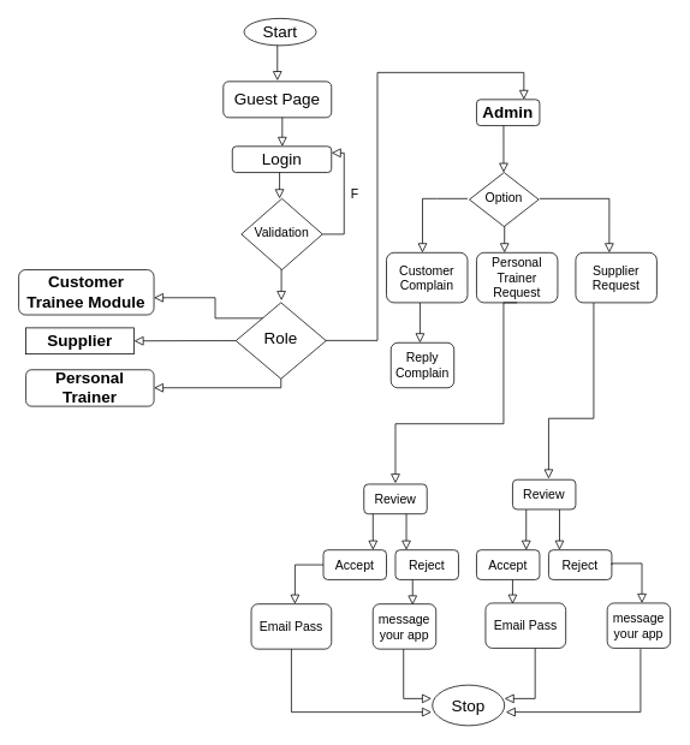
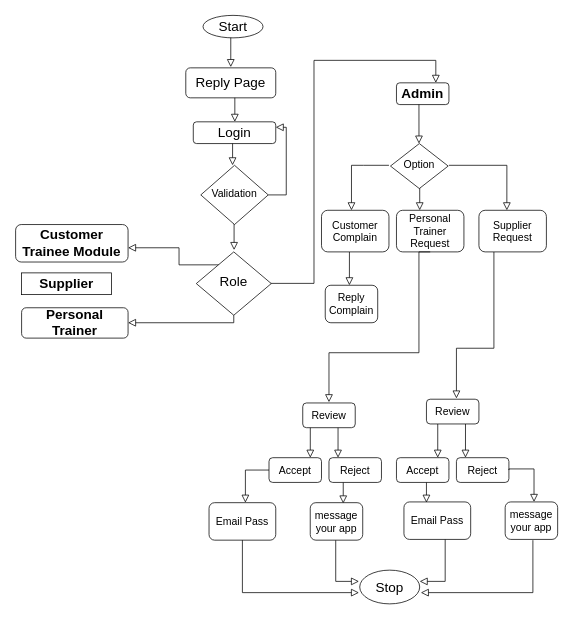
- <mxCell id="13" value="&lt;font style=&quot;font-size: 18px;&quot;&gt;Guest Page&lt;/font&gt;" style="rounded=1;whiteSpace=wrap;html=1;fontSize=12;glass=0;strokeWidth=1;shadow=0;" parent="1" vertex="1"><mxGeometry x="247" y="90" width="120" height="40" as="geometry" /></mxCell>
+ <mxCell id="13" value="&lt;font style=&quot;font-size: 18px;&quot;&gt;Reply Page&lt;/font&gt;" style="rounded=1;whiteSpace=wrap;html=1;fontSize=12;glass=0;strokeWidth=1;shadow=0;" parent="1" vertex="1"><mxGeometry x="247" y="90" width="120" height="40" as="geometry" /></mxCell>
- <mxCell id="7" value="&lt;font style=&quot;font-size: 14px;&quot;&gt;F&lt;/font&gt;" style="text;html=1;strokeColor=none;fillColor=none;align=center;verticalAlign=middle;whiteSpace=wrap;rounded=0;fontSize=18;" parent="1" vertex="1"><mxGeometry x="373" y="206.5" width="40" height="15" as="geometry" /></mxCell>
- <mxCell id="9" value="" style="rounded=0;html=1;jettySize=auto;orthogonalLoop=1;fontSize=11;endArrow=block;endFill=0;endSize=8;strokeWidth=1;shadow=0;labelBackgroundColor=none;edgeStyle=orthogonalEdgeStyle;exitX=0;exitY=0.5;exitDx=0;exitDy=0;entryX=1;entryY=0.5;entryDx=0;entryDy=0;" parent="1" source="18" target="4" edge="1"><mxGeometry relative="1" as="geometry"><mxPoint x="247" y="378.41" as="sourcePoint" /><mxPoint x="218" y="378.41" as="targetPoint" /></mxGeometry></mxCell>
